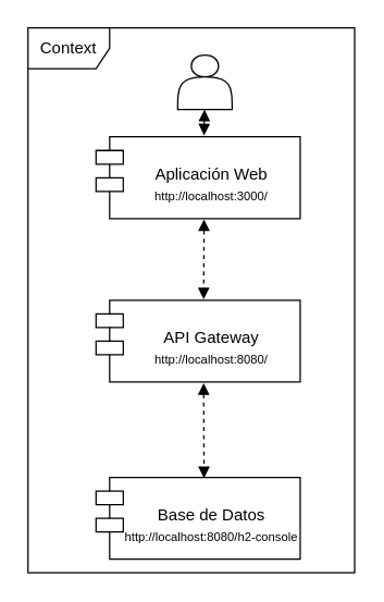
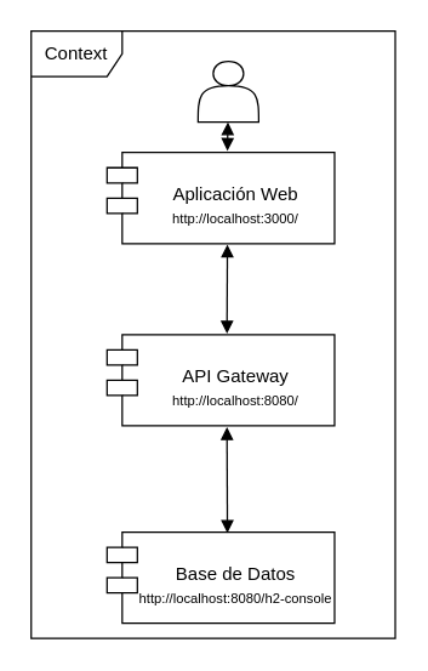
- <mxCell id="8" value="" style="endArrow=block;startArrow=block;endFill=1;startFill=1;html=1;rounded=0;exitX=0.529;exitY=1.01;exitDx=0;exitDy=0;entryX=0.527;entryY=-0.012;entryDx=0;entryDy=0;exitPerimeter=0;entryPerimeter=0;dashed=1;" edge="1" parent="2" source="5" target="6"><mxGeometry width="160" relative="1" as="geometry"><mxPoint x="-10" y="220" as="sourcePoint" /><mxPoint x="150" y="220" as="targetPoint" /></mxGeometry></mxCell>
+ <mxCell id="8" value="" style="endArrow=block;startArrow=block;endFill=1;startFill=1;html=1;rounded=0;exitX=0.529;exitY=1.01;exitDx=0;exitDy=0;entryX=0.527;entryY=-0.012;entryDx=0;entryDy=0;exitPerimeter=0;entryPerimeter=0;" edge="1" parent="2" source="5" target="6"><mxGeometry width="160" relative="1" as="geometry"><mxPoint x="-10" y="220" as="sourcePoint" /><mxPoint x="150" y="220" as="targetPoint" /></mxGeometry></mxCell>
- <mxCell id="9" value="" style="endArrow=block;startArrow=block;endFill=1;startFill=1;html=1;rounded=0;exitX=0.527;exitY=1.014;exitDx=0;exitDy=0;entryX=0.529;entryY=0.01;entryDx=0;entryDy=0;exitPerimeter=0;entryPerimeter=0;dashed=1;" edge="1" parent="2" source="6" target="7"><mxGeometry width="160" relative="1" as="geometry"><mxPoint x="110" y="180" as="sourcePoint" /><mxPoint x="110" y="220" as="targetPoint" /></mxGeometry></mxCell>
+ <mxCell id="9" value="" style="endArrow=block;startArrow=block;endFill=1;startFill=1;html=1;rounded=0;exitX=0.527;exitY=1.014;exitDx=0;exitDy=0;entryX=0.529;entryY=0.01;entryDx=0;entryDy=0;exitPerimeter=0;entryPerimeter=0;" edge="1" parent="2" source="6" target="7"><mxGeometry width="160" relative="1" as="geometry"><mxPoint x="110" y="180" as="sourcePoint" /><mxPoint x="110" y="220" as="targetPoint" /></mxGeometry></mxCell>
